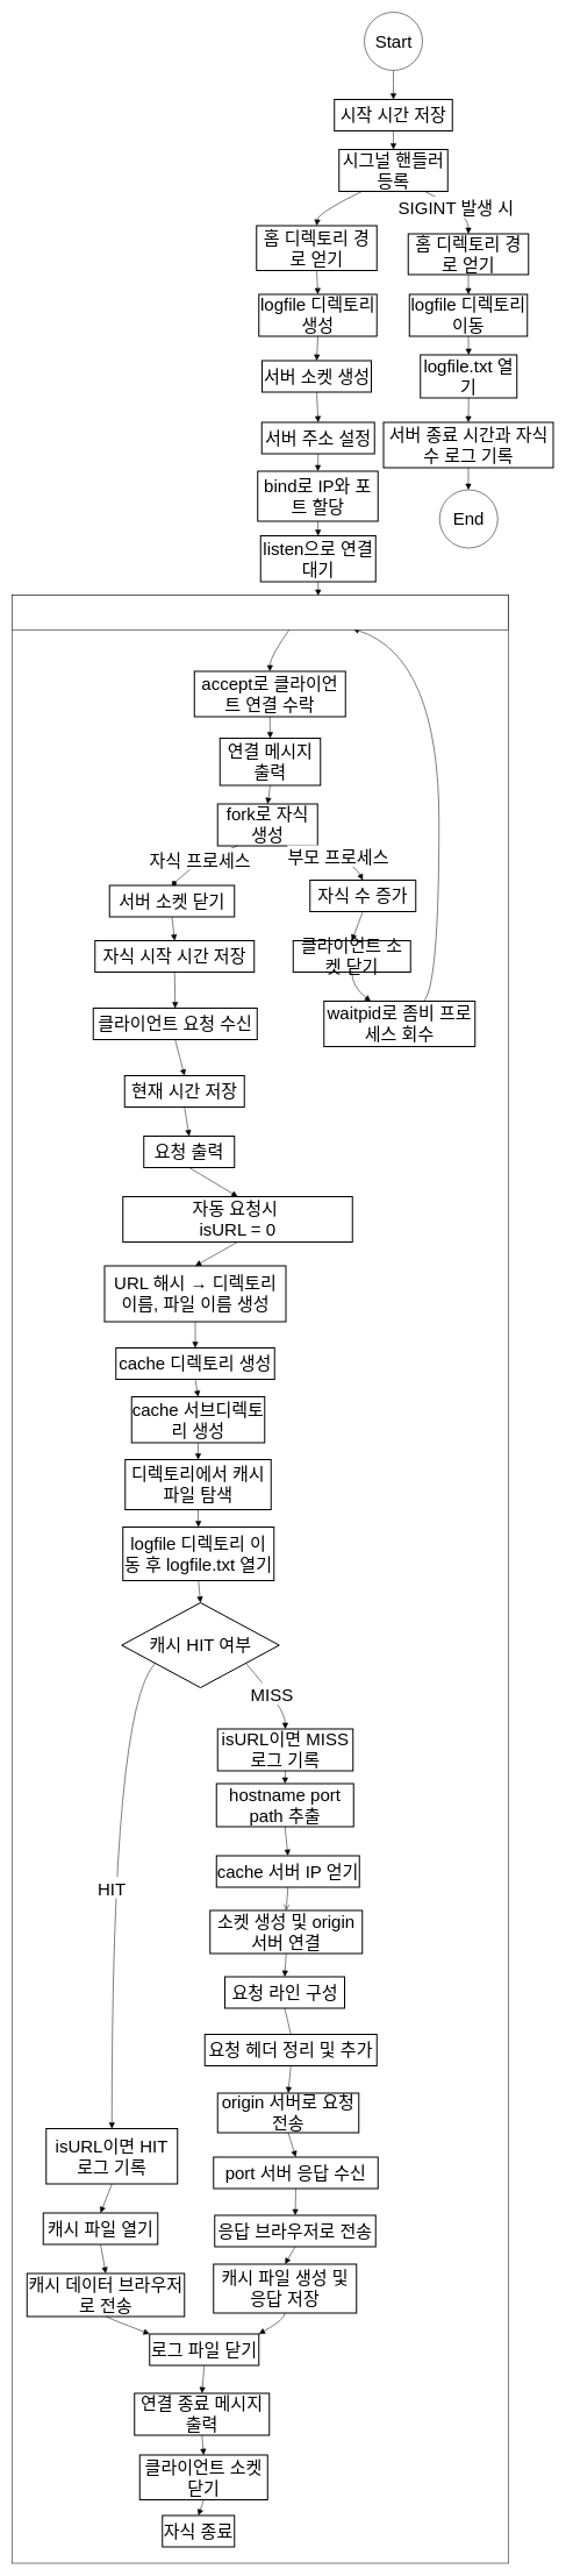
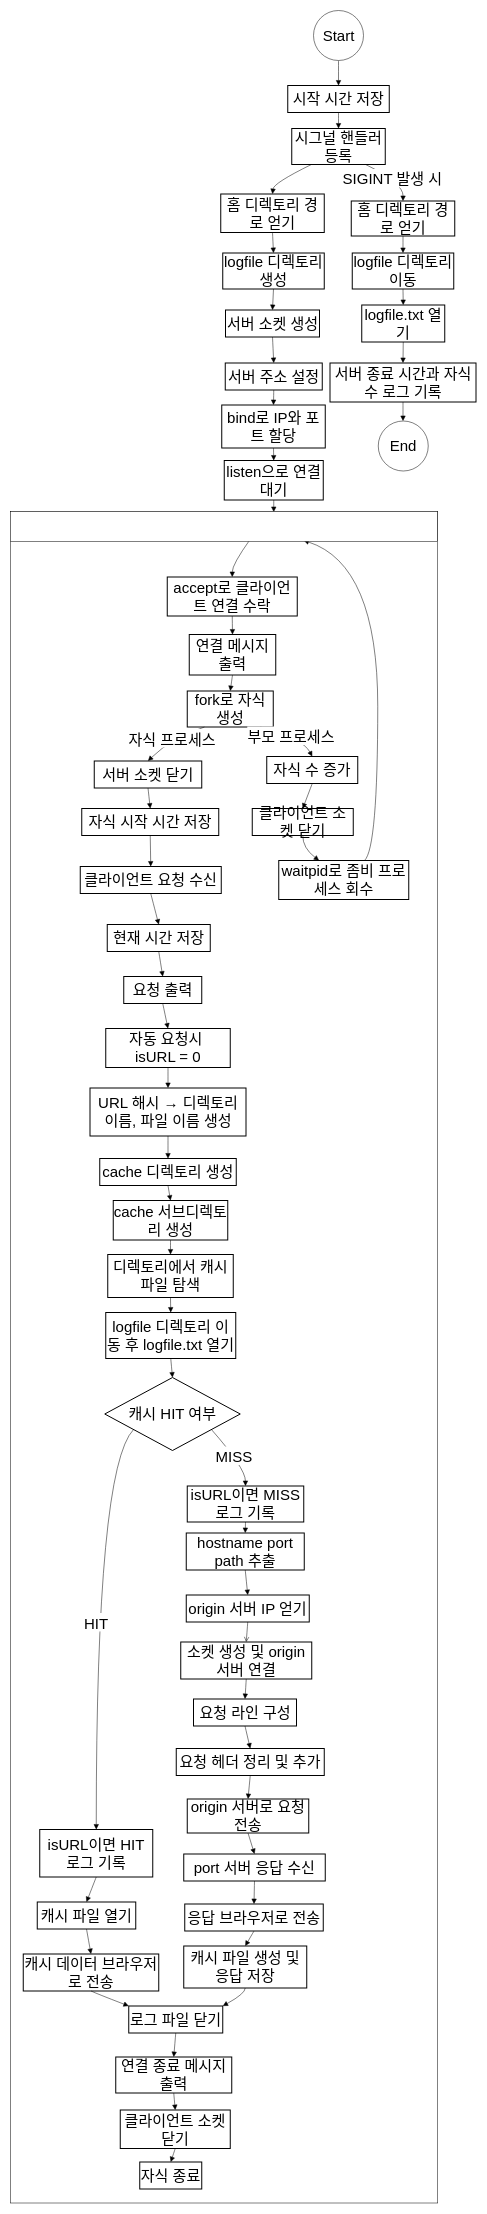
- <mxCell id="62" value="자식 프로세스" style="curved=1;startArrow=none;endArrow=diamond;exitX=0.2;exitY=1;entryX=0.5;entryY=0;rounded=0;fontSize=30;startSize=8;endSize=8;" edge="1" parent="1" source="13" target="14"><mxGeometry relative="1" as="geometry"><Array as="points"><mxPoint x="341" y="1476" /></Array></mxGeometry></mxCell>
+ <mxCell id="62" value="자식 프로세스" style="curved=1;startArrow=none;endArrow=block;exitX=0.2;exitY=1;entryX=0.5;entryY=0;rounded=0;fontSize=30;startSize=8;endSize=8;" edge="1" parent="1" source="13" target="14"><mxGeometry relative="1" as="geometry"><Array as="points"><mxPoint x="341" y="1476" /></Array></mxGeometry></mxCell>
- <mxCell id="19" value="자동 요청시 &#10;isURL = 0" style="whiteSpace=wrap;strokeWidth=2;fontSize=30;" vertex="1" parent="1"><mxGeometry x="211" y="2056" width="395" height="78" as="geometry" /></mxCell>
+ <mxCell id="19" value="자동 요청시 &#10;isURL = 0" style="whiteSpace=wrap;strokeWidth=2;fontSize=30;" vertex="1" parent="1"><mxGeometry x="211" y="2056" width="249" height="78" as="geometry" /></mxCell>
- <mxCell id="35" value="cache 서버 IP 얻기" style="whiteSpace=wrap;strokeWidth=2;fontSize=30;" vertex="1" parent="1"><mxGeometry x="372" y="3189" width="246" height="54" as="geometry" /></mxCell>
+ <mxCell id="35" value="origin 서버 IP 얻기" style="whiteSpace=wrap;strokeWidth=2;fontSize=30;" vertex="1" parent="1"><mxGeometry x="372" y="3189" width="246" height="54" as="geometry" /></mxCell>
- <mxCell id="86" value="" style="curved=1;startArrow=none;endArrow=none;exitX=0.5;exitY=1.01;entryX=0.5;entryY=0.01;rounded=0;fontSize=30;startSize=8;endSize=8;" edge="1" parent="1" source="37" target="38"><mxGeometry relative="1" as="geometry"><Array as="points" /></mxGeometry></mxCell>
+ <mxCell id="86" value="" style="curved=1;startArrow=none;endArrow=block;exitX=0.5;exitY=1.01;entryX=0.5;entryY=0.01;rounded=0;fontSize=30;startSize=8;endSize=8;" edge="1" parent="1" source="37" target="38"><mxGeometry relative="1" as="geometry"><Array as="points" /></mxGeometry></mxCell>
